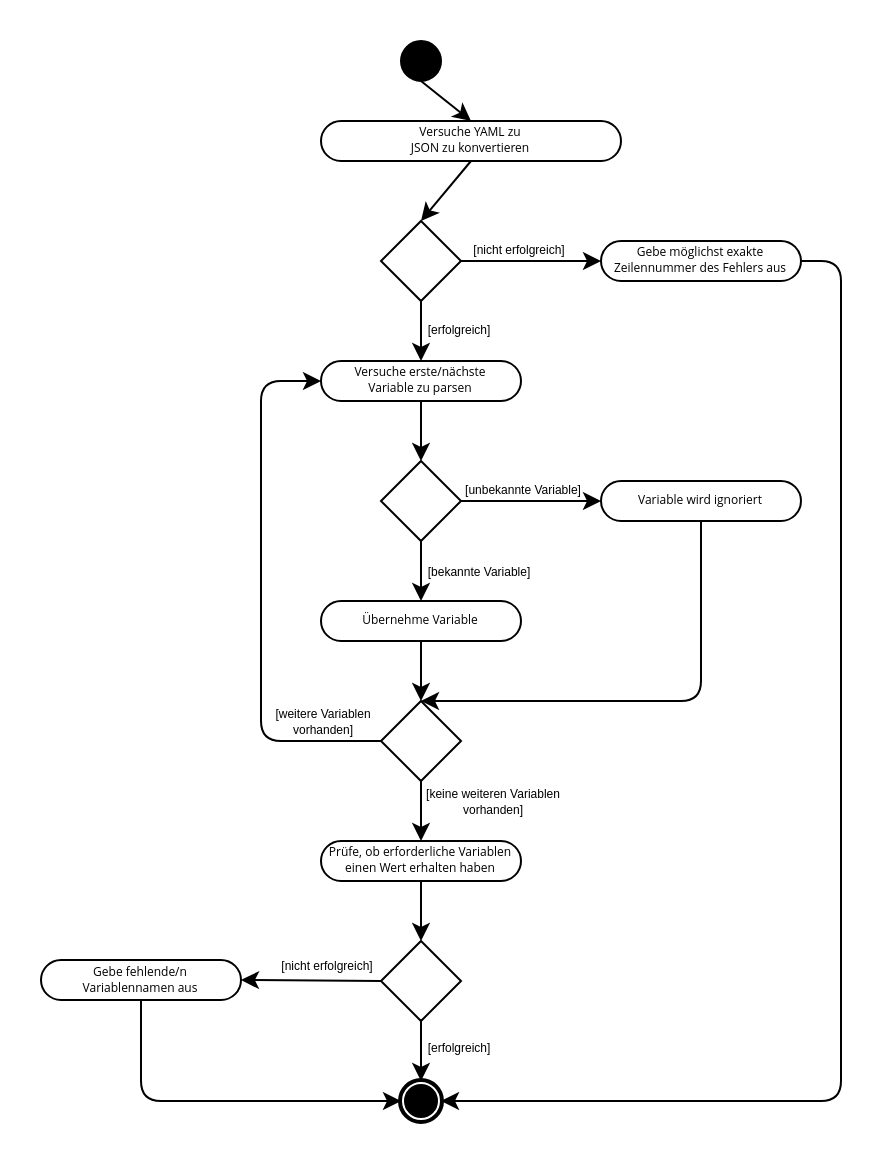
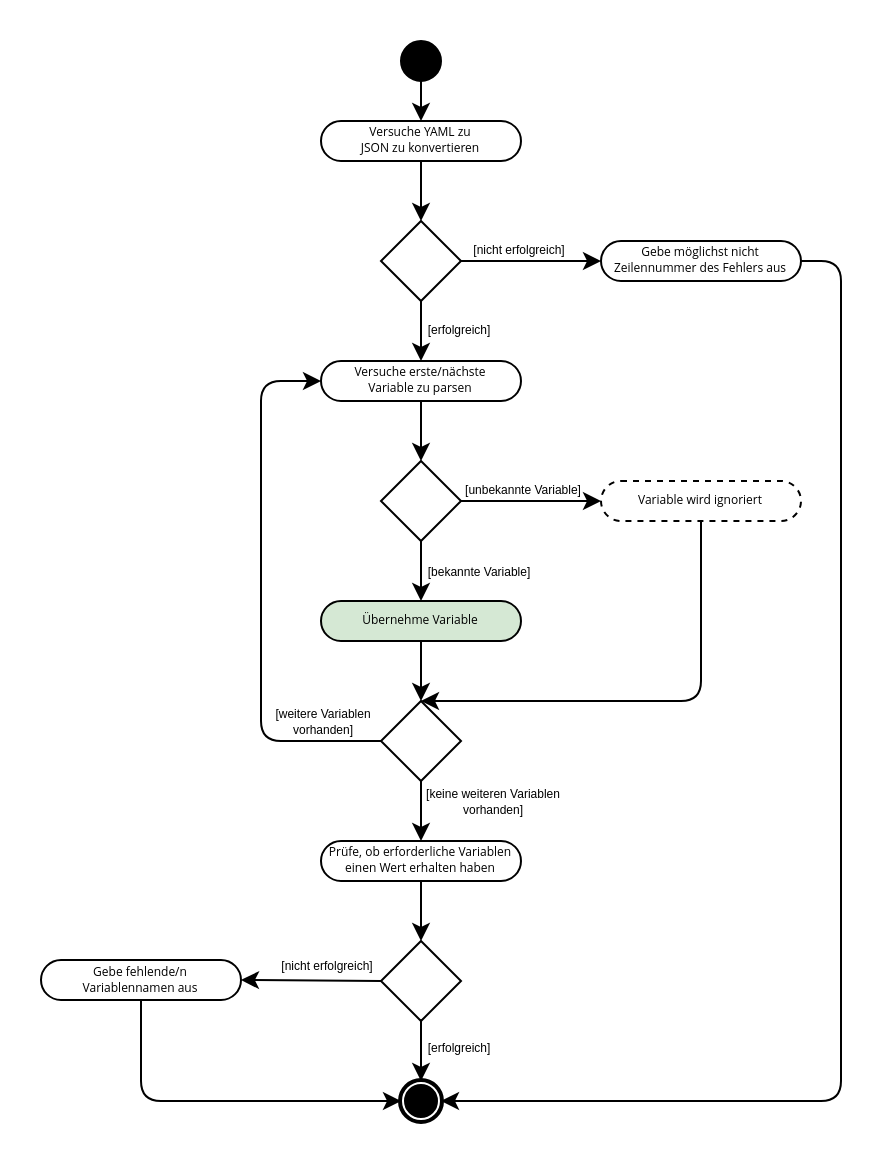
- <mxCell id="3" value="&lt;font style=&quot;font-size: 6px&quot;&gt;Versuche YAML zu&lt;br&gt;JSON zu konvertieren&lt;/font&gt;" style="rounded=1;whiteSpace=wrap;html=1;shadow=0;comic=0;labelBackgroundColor=none;strokeWidth=1;fontFamily=Open Sans;fontSize=6;align=center;arcSize=50;FType=g;labelPosition=center;verticalLabelPosition=middle;verticalAlign=middle;" vertex="1" parent="1"><mxGeometry x="160" y="60" width="150" height="20" as="geometry" /></mxCell>
+ <mxCell id="3" value="&lt;font style=&quot;font-size: 6px&quot;&gt;Versuche YAML zu&lt;br&gt;JSON zu konvertieren&lt;/font&gt;" style="rounded=1;whiteSpace=wrap;html=1;shadow=0;comic=0;labelBackgroundColor=none;strokeWidth=1;fontFamily=Open Sans;fontSize=6;align=center;arcSize=50;FType=g;labelPosition=center;verticalLabelPosition=middle;verticalAlign=middle;" vertex="1" parent="1"><mxGeometry x="160" y="60" width="100" height="20" as="geometry" /></mxCell>
- <mxCell id="6" value="Gebe möglichst exakte&lt;br&gt;Zeilennummer des Fehlers aus" style="rounded=1;whiteSpace=wrap;html=1;shadow=0;comic=0;labelBackgroundColor=none;strokeWidth=1;fontFamily=Open Sans;fontSize=6;align=center;arcSize=50;FType=g;labelPosition=center;verticalLabelPosition=middle;verticalAlign=middle;" vertex="1" parent="1"><mxGeometry x="300" y="120" width="100" height="20" as="geometry" /></mxCell>
+ <mxCell id="6" value="Gebe möglichst nicht&lt;br&gt;Zeilennummer des Fehlers aus" style="rounded=1;whiteSpace=wrap;html=1;shadow=0;comic=0;labelBackgroundColor=none;strokeWidth=1;fontFamily=Open Sans;fontSize=6;align=center;arcSize=50;FType=g;labelPosition=center;verticalLabelPosition=middle;verticalAlign=middle;" vertex="1" parent="1"><mxGeometry x="300" y="120" width="100" height="20" as="geometry" /></mxCell>
- <mxCell id="9" value="Variable wird ignoriert" style="rounded=1;whiteSpace=wrap;html=1;shadow=0;comic=0;labelBackgroundColor=none;strokeWidth=1;fontFamily=Open Sans;fontSize=6;align=center;arcSize=50;FType=g;labelPosition=center;verticalLabelPosition=middle;verticalAlign=middle;" vertex="1" parent="1"><mxGeometry x="300" y="240" width="100" height="20" as="geometry" /></mxCell>
+ <mxCell id="9" value="Variable wird ignoriert" style="rounded=1;whiteSpace=wrap;html=1;shadow=0;comic=0;labelBackgroundColor=none;strokeWidth=1;fontFamily=Open Sans;fontSize=6;align=center;arcSize=50;FType=g;labelPosition=center;verticalLabelPosition=middle;verticalAlign=middle;dashed=1;" vertex="1" parent="1"><mxGeometry x="300" y="240" width="100" height="20" as="geometry" /></mxCell>
- <mxCell id="10" value="Übernehme Variable" style="rounded=1;whiteSpace=wrap;html=1;shadow=0;comic=0;labelBackgroundColor=none;strokeWidth=1;fontFamily=Open Sans;fontSize=6;align=center;arcSize=50;FType=g;labelPosition=center;verticalLabelPosition=middle;verticalAlign=middle;" vertex="1" parent="1"><mxGeometry x="160" y="300" width="100" height="20" as="geometry" /></mxCell>
+ <mxCell id="10" value="Übernehme Variable" style="rounded=1;whiteSpace=wrap;html=1;shadow=0;comic=0;labelBackgroundColor=none;strokeWidth=1;fontFamily=Open Sans;fontSize=6;align=center;arcSize=50;FType=g;labelPosition=center;verticalLabelPosition=middle;verticalAlign=middle;fillColor=#d5e8d4;" vertex="1" parent="1"><mxGeometry x="160" y="300" width="100" height="20" as="geometry" /></mxCell>
